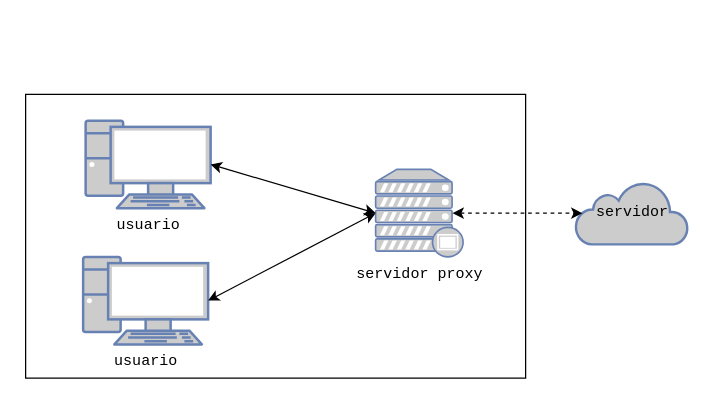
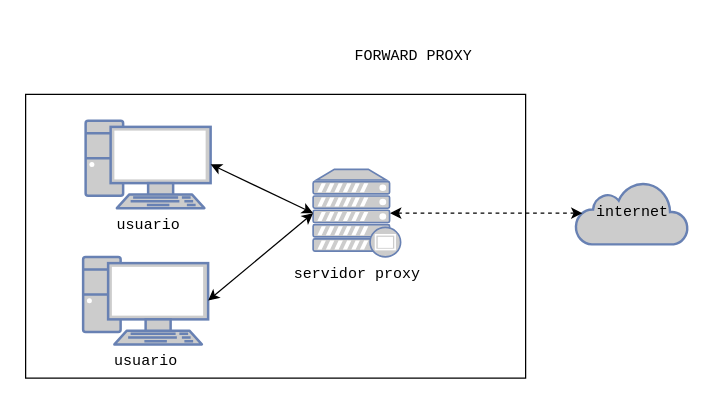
+ <mxCell id="8" value="FORWARD PROXY" style="text;html=1;strokeColor=none;fillColor=none;align=center;verticalAlign=middle;whiteSpace=wrap;rounded=0;fontFamily=Courier New;fontColor=#000000;" vertex="1" parent="1"><mxGeometry x="272" y="20" width="117" height="50" as="geometry" /></mxCell>
- <mxCell id="4" value="servidor proxy" style="fontColor=#000000;verticalAlign=top;verticalLabelPosition=bottom;labelPosition=center;align=center;html=1;outlineConnect=0;fillColor=#CCCCCC;strokeColor=#6881B3;gradientColor=none;gradientDirection=north;strokeWidth=2;shape=mxgraph.networks.proxy_server;fontFamily=Courier New;" vertex="1" parent="1"><mxGeometry x="300" y="135" width="70" height="70" as="geometry" /></mxCell>
+ <mxCell id="4" value="servidor proxy" style="fontColor=#000000;verticalAlign=top;verticalLabelPosition=bottom;labelPosition=center;align=center;html=1;outlineConnect=0;fillColor=#CCCCCC;strokeColor=#6881B3;gradientColor=none;gradientDirection=north;strokeWidth=2;shape=mxgraph.networks.proxy_server;fontFamily=Courier New;" vertex="1" parent="1"><mxGeometry x="250" y="135" width="70" height="70" as="geometry" /></mxCell>
- <mxCell id="5" value="servidor" style="html=1;outlineConnect=0;fillColor=#CCCCCC;strokeColor=#6881B3;gradientColor=none;gradientDirection=north;strokeWidth=2;shape=mxgraph.networks.cloud;fontColor=#000000;fontFamily=Courier New;" vertex="1" parent="1"><mxGeometry x="460" y="145" width="90" height="50" as="geometry" /></mxCell>
+ <mxCell id="5" value="internet" style="html=1;outlineConnect=0;fillColor=#CCCCCC;strokeColor=#6881B3;gradientColor=none;gradientDirection=north;strokeWidth=2;shape=mxgraph.networks.cloud;fontColor=#000000;fontFamily=Courier New;" vertex="1" parent="1"><mxGeometry x="460" y="145" width="90" height="50" as="geometry" /></mxCell>
